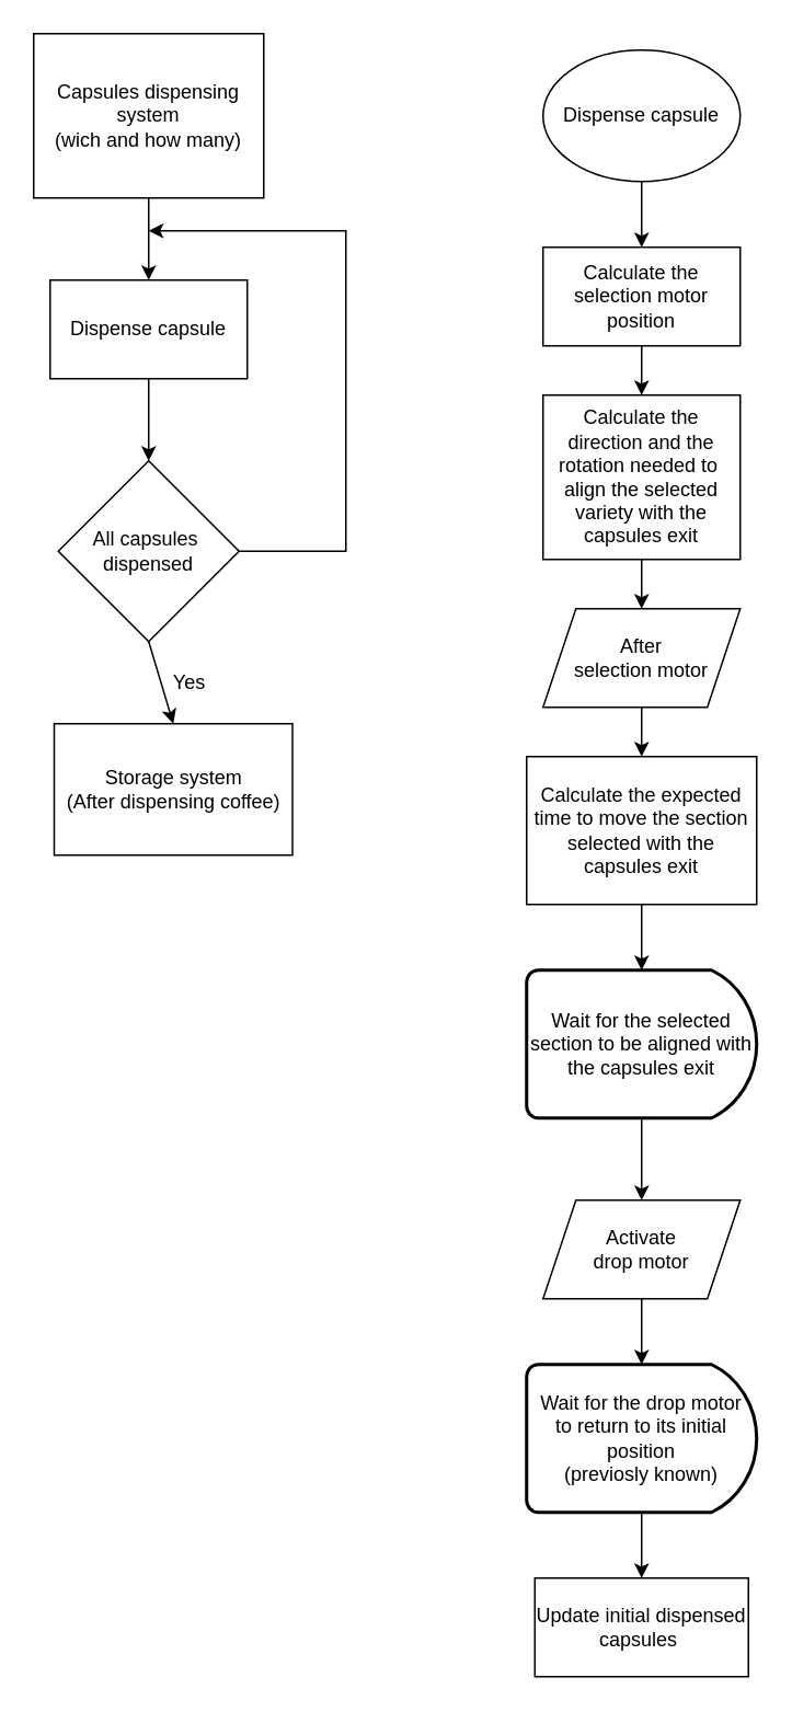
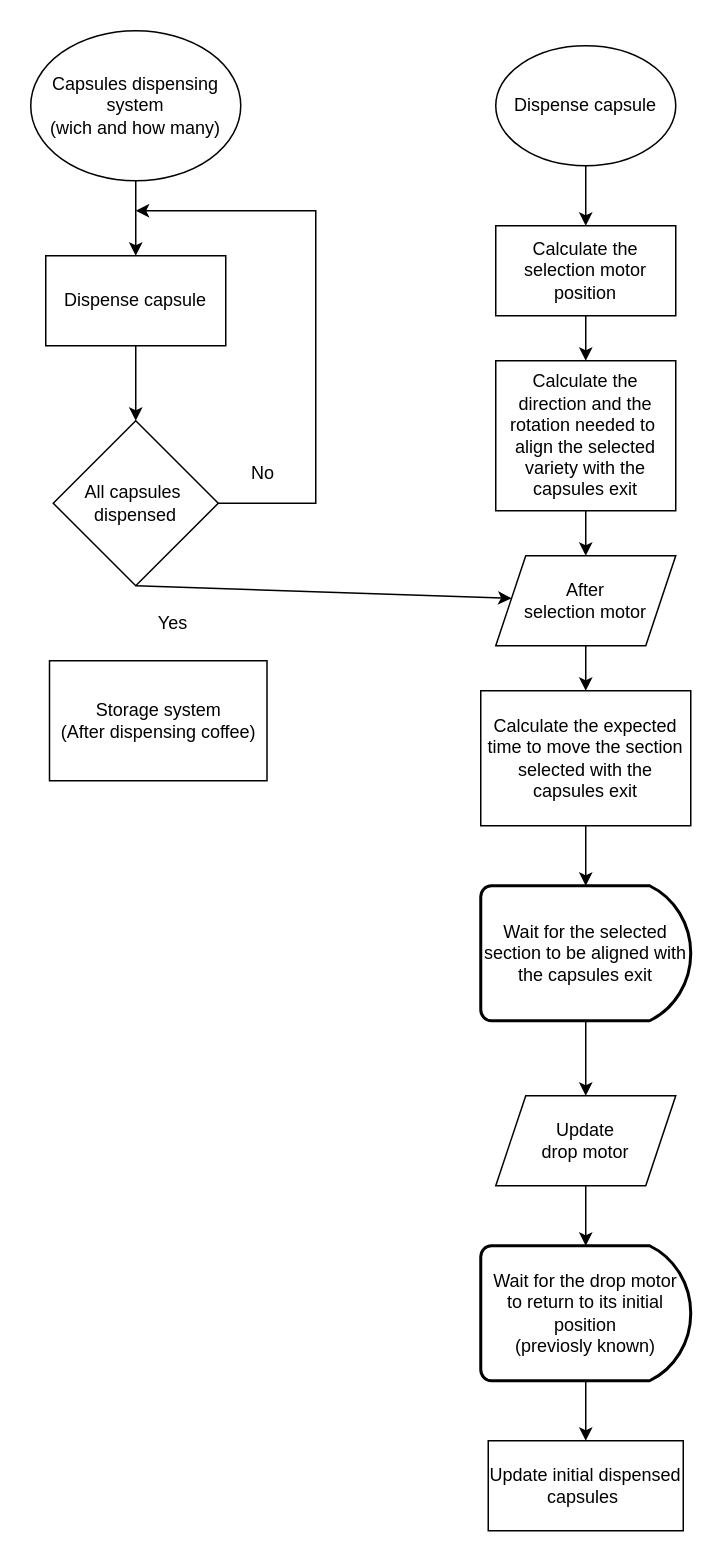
- <mxCell id="2" value="Capsules dispensing&lt;br&gt;system&lt;br&gt;(wich and how many)" style="whiteSpace=wrap;html=1;rounded=0;" parent="1" vertex="1"><mxGeometry x="20" y="20" width="140" height="100" as="geometry" /></mxCell>
+ <mxCell id="2" value="Capsules dispensing&lt;br&gt;system&lt;br&gt;(wich and how many)" style="ellipse;whiteSpace=wrap;html=1;" parent="1" vertex="1"><mxGeometry x="20" y="20" width="140" height="100" as="geometry" /></mxCell>
+ <mxCell id="7" value="No" style="text;html=1;strokeColor=none;fillColor=none;align=center;verticalAlign=middle;whiteSpace=wrap;rounded=0;" parent="1" vertex="1"><mxGeometry x="145" y="300" width="60" height="30" as="geometry" /></mxCell>
- <mxCell id="9" value="" style="endArrow=classic;html=1;rounded=0;exitX=0.5;exitY=1;exitDx=0;exitDy=0;entryX=0.5;entryY=0;entryDx=0;entryDy=0;" parent="1" source="5" target="10" edge="1"><mxGeometry width="50" height="50" relative="1" as="geometry"><mxPoint x="300" y="360" as="sourcePoint" /><mxPoint x="90" y="440" as="targetPoint" /></mxGeometry></mxCell>
+ <mxCell id="9" value="" style="endArrow=classic;html=1;rounded=0;exitX=0.5;exitY=1;exitDx=0;exitDy=0;" parent="1" source="5" target="17" edge="1"><mxGeometry width="50" height="50" relative="1" as="geometry"><mxPoint x="300" y="360" as="sourcePoint" /><mxPoint x="90" y="440" as="targetPoint" /></mxGeometry></mxCell>
- <mxCell id="23" value="Activate &lt;br&gt;drop motor" style="shape=parallelogram;perimeter=parallelogramPerimeter;whiteSpace=wrap;html=1;fixedSize=1;" parent="1" vertex="1"><mxGeometry x="330" y="730" width="120" height="60" as="geometry" /></mxCell>
+ <mxCell id="23" value="Update &lt;br&gt;drop motor" style="shape=parallelogram;perimeter=parallelogramPerimeter;whiteSpace=wrap;html=1;fixedSize=1;" parent="1" vertex="1"><mxGeometry x="330" y="730" width="120" height="60" as="geometry" /></mxCell>
